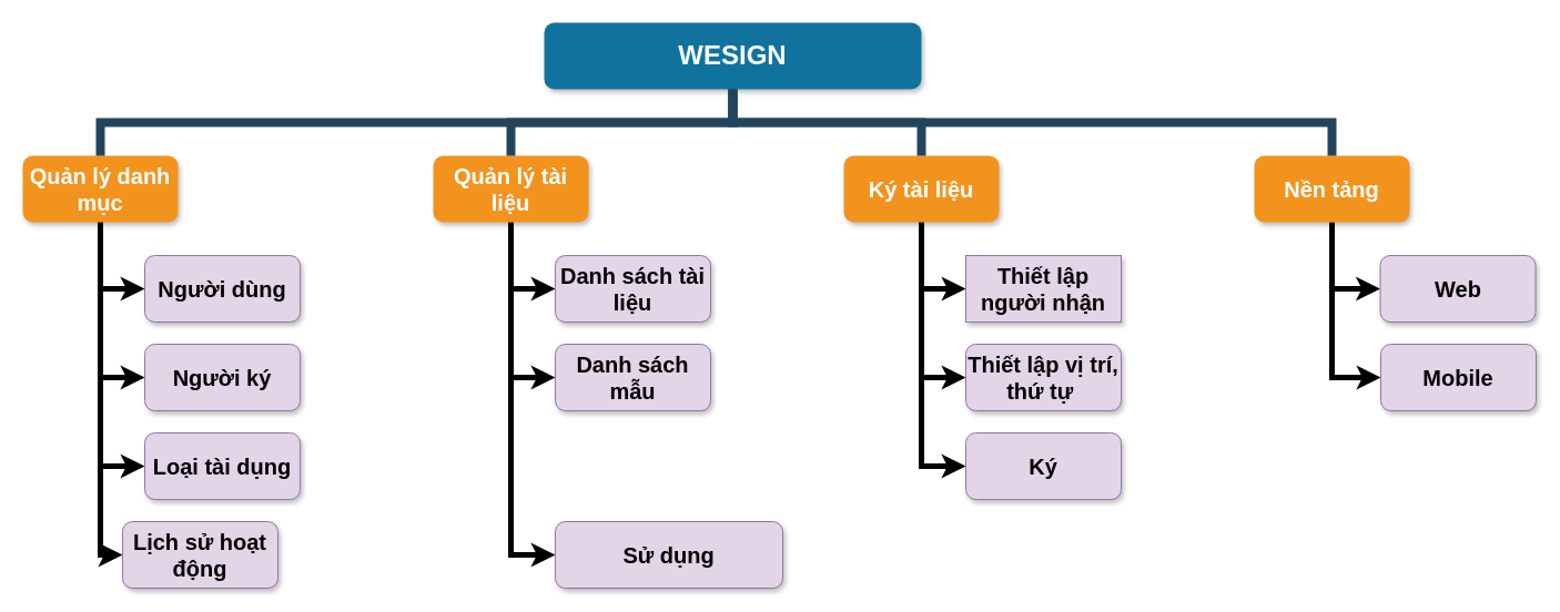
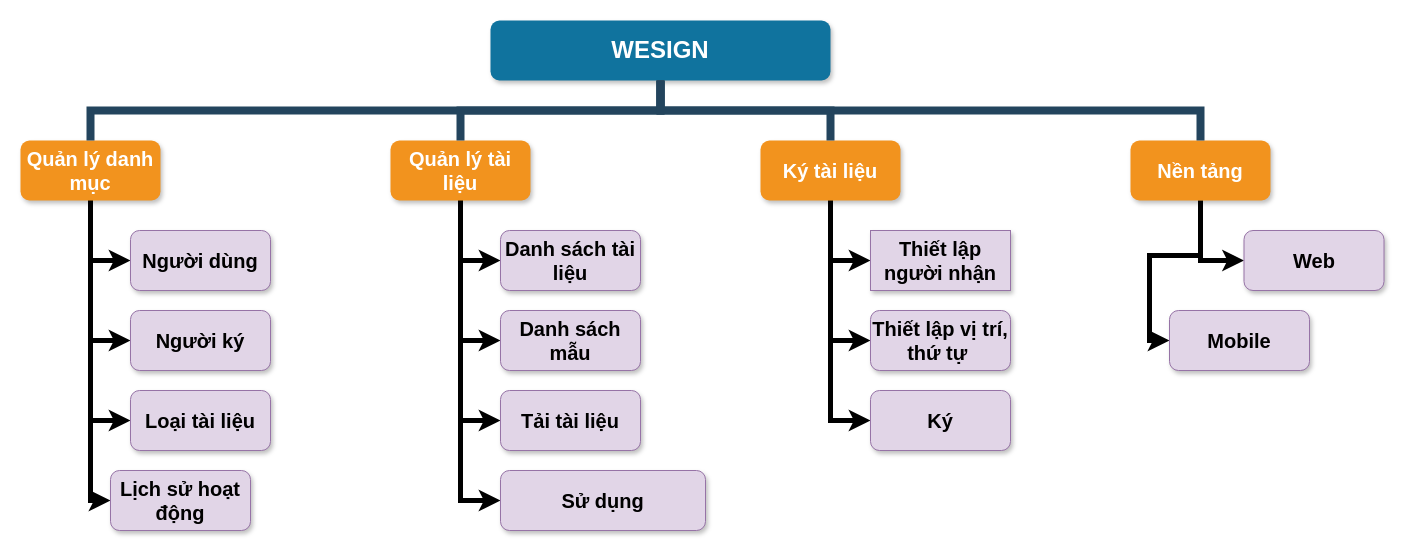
- <mxCell id="36" value="Mobile" style="whiteSpace=wrap;rounded=1;fillColor=#e1d5e7;strokeColor=#9673a6;shadow=1;fontStyle=1;fontSize=20;" vertex="1" parent="1"><mxGeometry x="1244" y="310" width="140" height="60" as="geometry" /></mxCell>
+ <mxCell id="36" value="Mobile" style="whiteSpace=wrap;rounded=1;fillColor=#e1d5e7;strokeColor=#9673a6;shadow=1;fontStyle=1;fontSize=20;" vertex="1" parent="1"><mxGeometry x="1169" y="310" width="140" height="60" as="geometry" /></mxCell>
- <mxCell id="26" value="Loại tài dụng" style="whiteSpace=wrap;rounded=1;fillColor=#e1d5e7;strokeColor=#9673a6;shadow=1;fontStyle=1;fontSize=20;" vertex="1" parent="1"><mxGeometry x="130" y="390" width="140" height="60" as="geometry" /></mxCell>
+ <mxCell id="26" value="Loại tài liệu" style="whiteSpace=wrap;rounded=1;fillColor=#e1d5e7;strokeColor=#9673a6;shadow=1;fontStyle=1;fontSize=20;" vertex="1" parent="1"><mxGeometry x="130" y="390" width="140" height="60" as="geometry" /></mxCell>
+ <mxCell id="10" style="edgeStyle=orthogonalEdgeStyle;rounded=0;orthogonalLoop=1;jettySize=auto;html=1;entryX=0;entryY=0.5;entryDx=0;entryDy=0;fontSize=20;strokeWidth=5;" edge="1" parent="1" source="12" target="29"><mxGeometry relative="1" as="geometry" /></mxCell>
+ <mxCell id="29" value="Tải tài liệu" style="whiteSpace=wrap;rounded=1;fillColor=#e1d5e7;strokeColor=#9673a6;shadow=1;fontStyle=1;fontSize=20;" vertex="1" parent="1"><mxGeometry x="500" y="390" width="140" height="60" as="geometry" /></mxCell>
